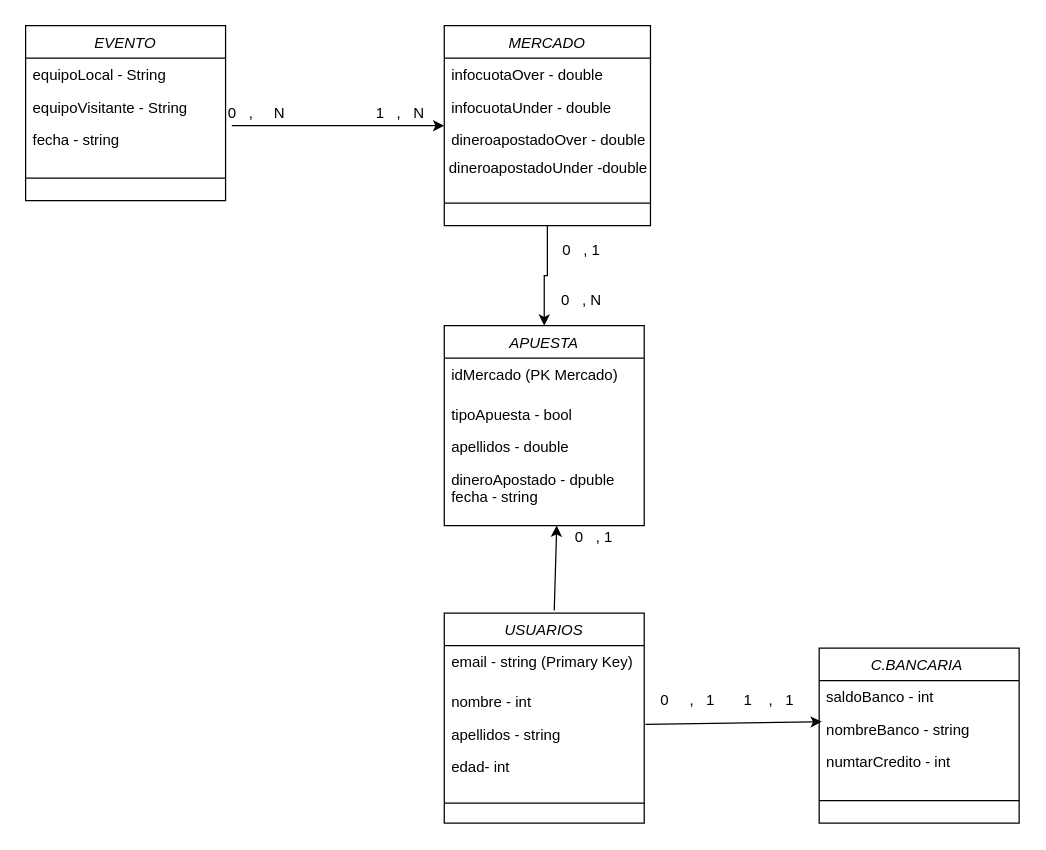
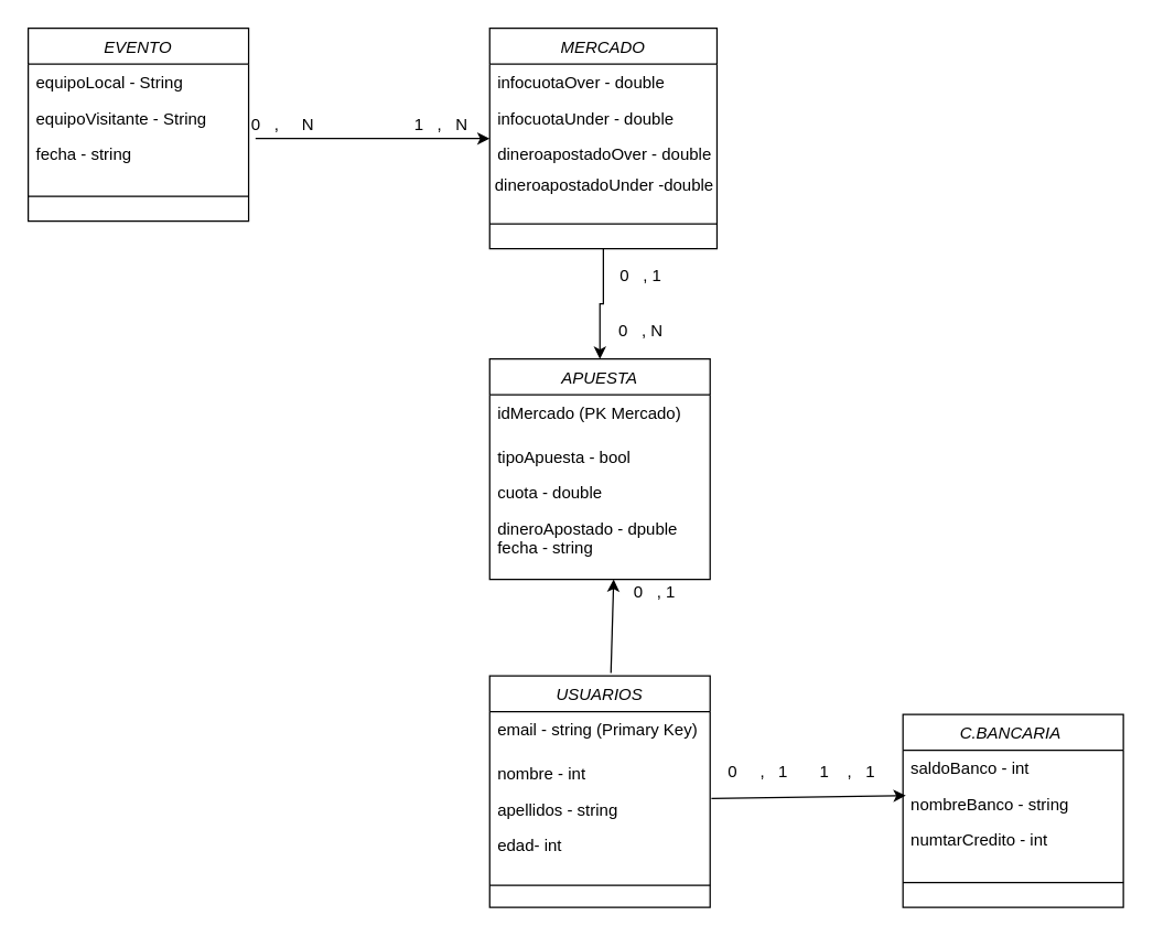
- <mxCell id="34" value="apellidos - double" style="text;align=left;verticalAlign=top;spacingLeft=4;spacingRight=4;overflow=hidden;rotatable=0;points=[[0,0.5],[1,0.5]];portConstraint=eastwest;rounded=0;shadow=0;html=0;" parent="31" vertex="1"><mxGeometry y="84" width="160" height="26" as="geometry" /></mxCell>
+ <mxCell id="34" value="cuota - double" style="text;align=left;verticalAlign=top;spacingLeft=4;spacingRight=4;overflow=hidden;rotatable=0;points=[[0,0.5],[1,0.5]];portConstraint=eastwest;rounded=0;shadow=0;html=0;" parent="31" vertex="1"><mxGeometry y="84" width="160" height="26" as="geometry" /></mxCell>
